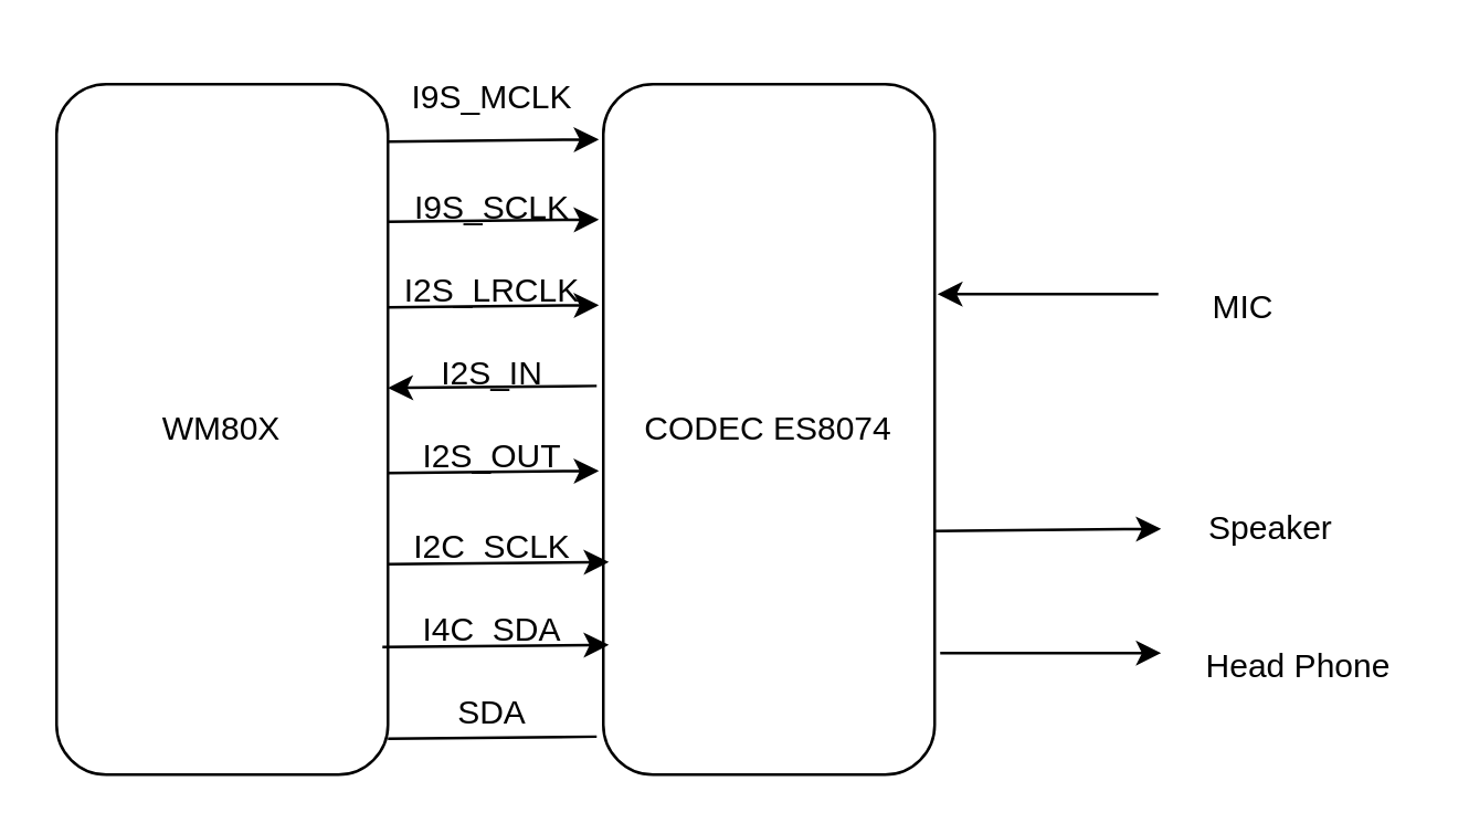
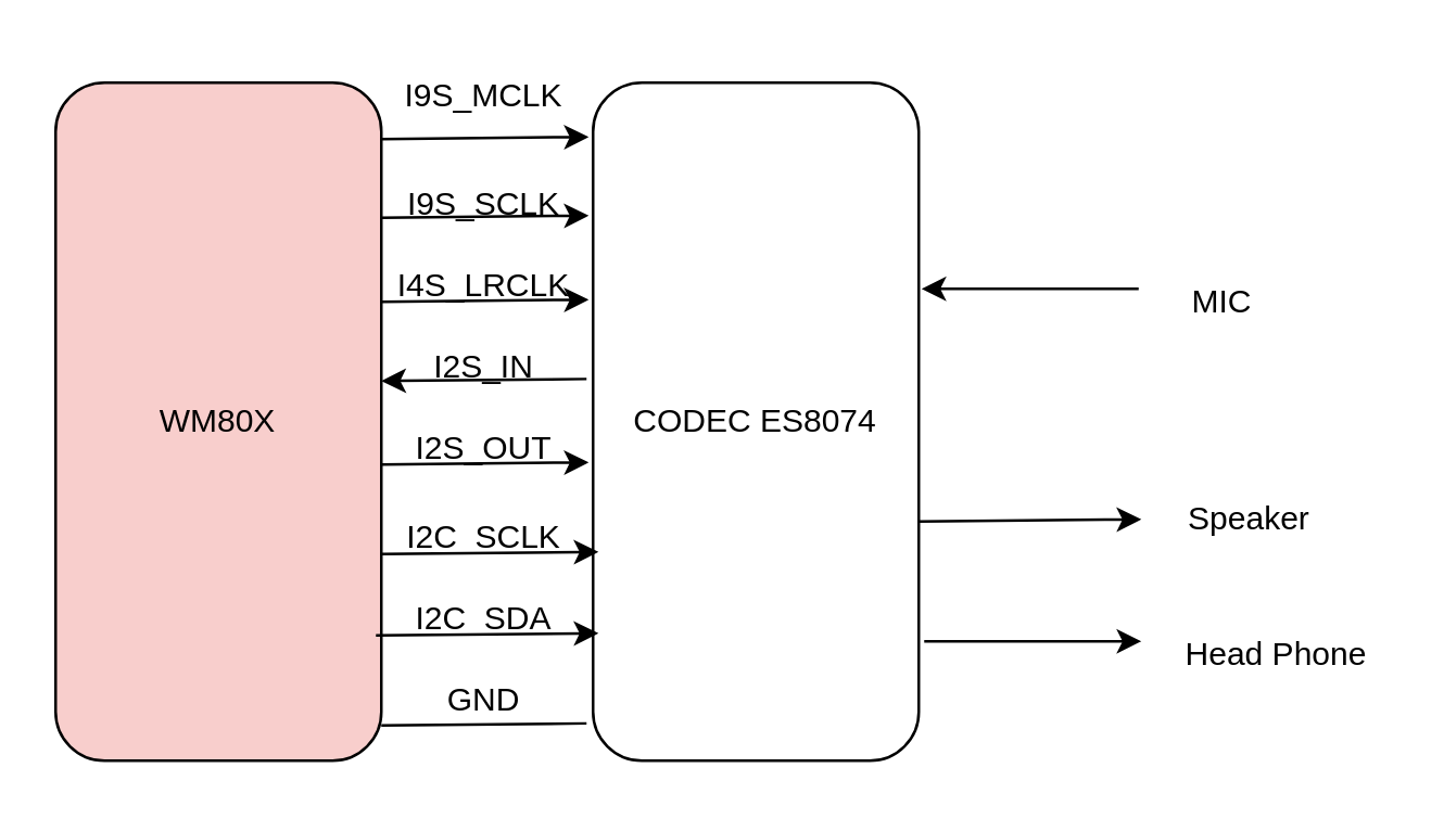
- <mxCell id="15" value="I2S_LRCLK" style="rounded=1;whiteSpace=wrap;html=1;fontSize=12;glass=0;strokeWidth=1;shadow=0;strokeColor=none;fillColor=none;arcSize=0;" vertex="1" parent="1"><mxGeometry x="138" y="90" width="80" height="30" as="geometry" /></mxCell>
+ <mxCell id="15" value="I4S_LRCLK" style="rounded=1;whiteSpace=wrap;html=1;fontSize=12;glass=0;strokeWidth=1;shadow=0;strokeColor=none;fillColor=none;arcSize=0;" vertex="1" parent="1"><mxGeometry x="138" y="90" width="80" height="30" as="geometry" /></mxCell>
- <mxCell id="2" value="WM80X" style="rounded=1;whiteSpace=wrap;html=1;fontSize=12;glass=0;strokeWidth=1;shadow=0;" vertex="1" parent="1"><mxGeometry x="20" y="30" width="120" height="250" as="geometry" /></mxCell>
+ <mxCell id="2" value="WM80X" style="rounded=1;whiteSpace=wrap;html=1;fontSize=12;glass=0;strokeWidth=1;shadow=0;fillColor=#f8cecc;" vertex="1" parent="1"><mxGeometry x="20" y="30" width="120" height="250" as="geometry" /></mxCell>
- <mxCell id="23" value="I4C_SDA" style="rounded=1;whiteSpace=wrap;html=1;fontSize=12;glass=0;strokeWidth=1;shadow=0;strokeColor=none;fillColor=none;arcSize=0;" vertex="1" parent="1"><mxGeometry x="158" y="213" width="40" height="30" as="geometry" /></mxCell>
+ <mxCell id="23" value="I2C_SDA" style="rounded=1;whiteSpace=wrap;html=1;fontSize=12;glass=0;strokeWidth=1;shadow=0;strokeColor=none;fillColor=none;arcSize=0;" vertex="1" parent="1"><mxGeometry x="158" y="213" width="40" height="30" as="geometry" /></mxCell>
- <mxCell id="25" value="SDA" style="rounded=1;whiteSpace=wrap;html=1;fontSize=12;glass=0;strokeWidth=1;shadow=0;strokeColor=none;fillColor=none;arcSize=0;" vertex="1" parent="1"><mxGeometry x="158" y="243" width="40" height="30" as="geometry" /></mxCell>
+ <mxCell id="25" value="GND" style="rounded=1;whiteSpace=wrap;html=1;fontSize=12;glass=0;strokeWidth=1;shadow=0;strokeColor=none;fillColor=none;arcSize=0;" vertex="1" parent="1"><mxGeometry x="158" y="243" width="40" height="30" as="geometry" /></mxCell>
